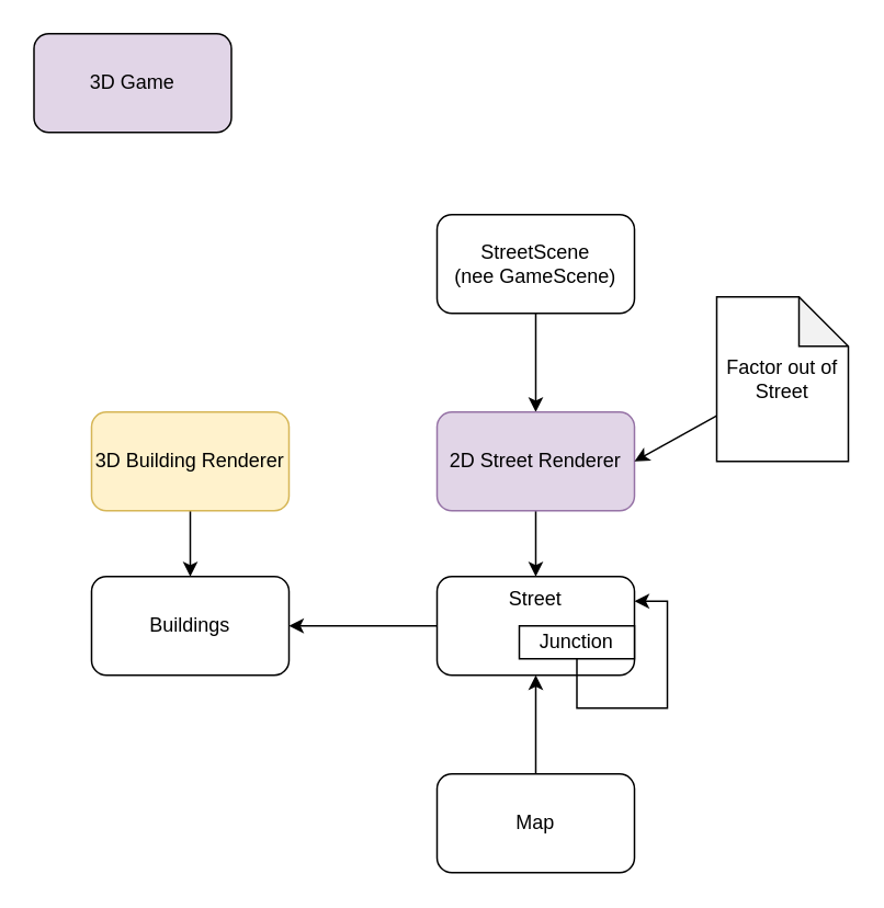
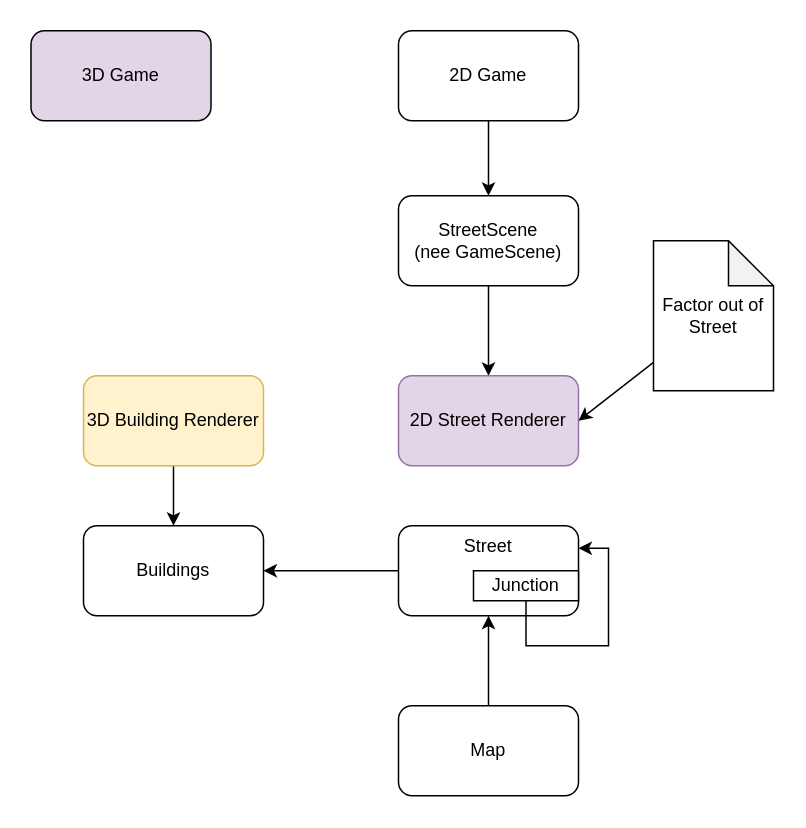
+ <mxCell id="6" value="2D Game" style="rounded=1;whiteSpace=wrap;html=1;" vertex="1" parent="1"><mxGeometry x="265" y="20" width="120" height="60" as="geometry" /></mxCell>
+ <mxCell id="5" style="edgeStyle=orthogonalEdgeStyle;rounded=0;orthogonalLoop=1;jettySize=auto;html=1;entryX=0.5;entryY=0;entryDx=0;entryDy=0;startArrow=none;startFill=0;endArrow=classic;endFill=1;" edge="1" parent="1" source="6" target="13"><mxGeometry relative="1" as="geometry" /></mxCell>
- <mxCell id="17" value="Factor out of Street" style="shape=note;whiteSpace=wrap;html=1;backgroundOutline=1;darkOpacity=0.05;" vertex="1" parent="1"><mxGeometry x="435" y="180" width="80" height="100" as="geometry" /></mxCell>
+ <mxCell id="17" value="Factor out of Street" style="shape=note;whiteSpace=wrap;html=1;backgroundOutline=1;darkOpacity=0.05;" vertex="1" parent="1"><mxGeometry x="435" y="160" width="80" height="100" as="geometry" /></mxCell>
- <mxCell id="14" style="edgeStyle=orthogonalEdgeStyle;rounded=0;orthogonalLoop=1;jettySize=auto;html=1;entryX=0.5;entryY=0;entryDx=0;entryDy=0;startArrow=none;startFill=0;endArrow=classic;endFill=1;" edge="1" parent="1" source="15" target="4"><mxGeometry relative="1" as="geometry" /></mxCell>
